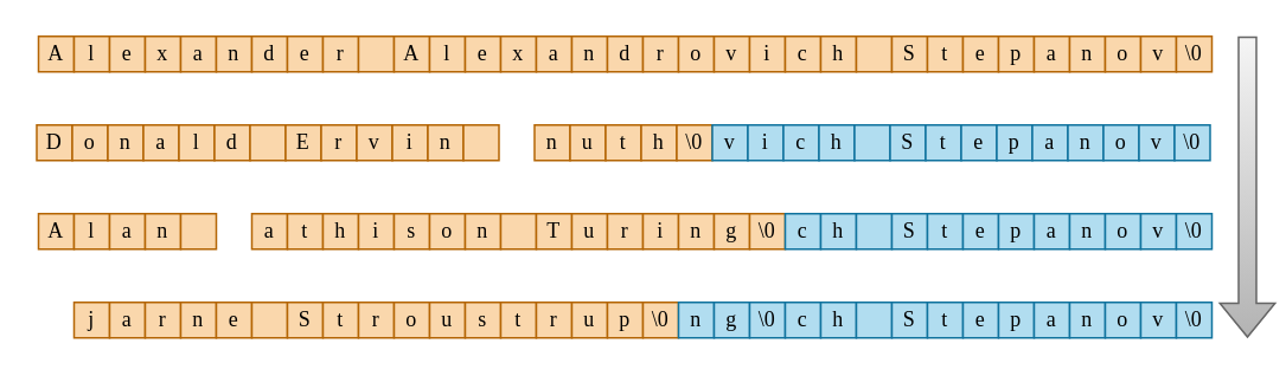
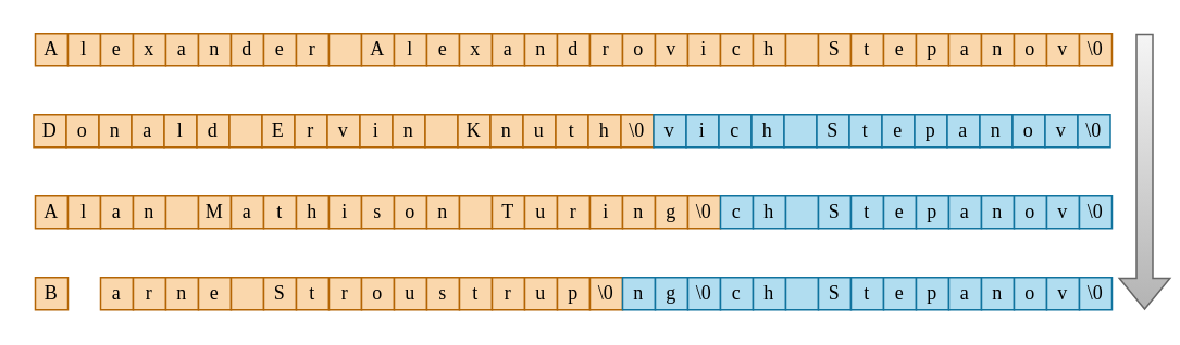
+ <mxCell id="45" value="K" style="rounded=0;whiteSpace=wrap;html=1;fontFamily=consolas;fillColor=#fad7ac;strokeColor=#b46504;" parent="1" vertex="1"><mxGeometry x="280" y="70" width="20" height="20" as="geometry" /></mxCell>
+ <mxCell id="103" value="M" style="rounded=0;whiteSpace=wrap;html=1;fontFamily=consolas;fillColor=#fad7ac;strokeColor=#b46504;" parent="1" vertex="1"><mxGeometry x="121" y="120" width="20" height="20" as="geometry" /></mxCell>
+ <mxCell id="66" value="B" style="rounded=0;whiteSpace=wrap;html=1;fontFamily=consolas;fillColor=#fad7ac;strokeColor=#b46504;" parent="1" vertex="1"><mxGeometry x="21" y="170" width="20" height="20" as="geometry" /></mxCell>
- <mxCell id="67" value="j" style="rounded=0;whiteSpace=wrap;html=1;fontFamily=consolas;fillColor=#fad7ac;strokeColor=#b46504;" parent="1" vertex="1"><mxGeometry x="41" y="170" width="20" height="20" as="geometry" /></mxCell>
